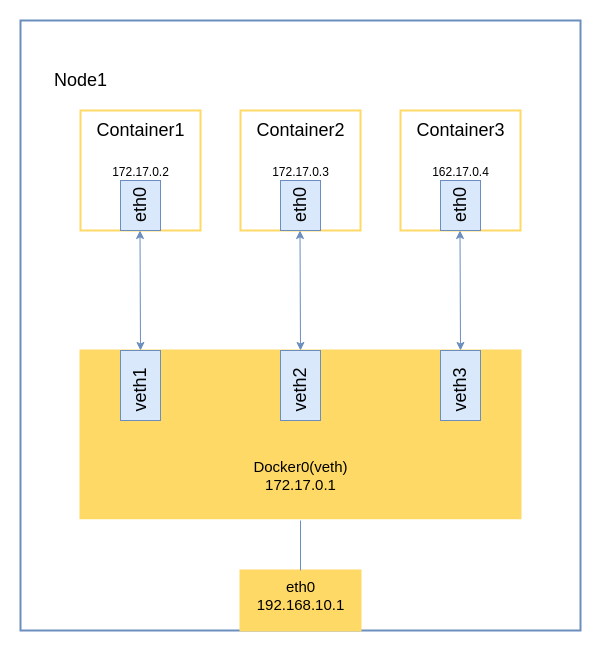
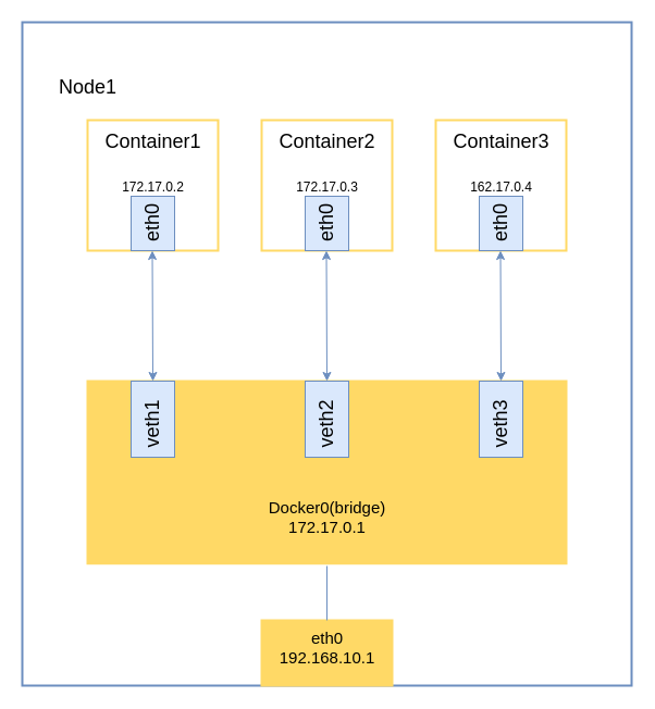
- <mxCell id="29" value="Docker0(veth)&lt;br style=&quot;font-size: 15px;&quot;&gt;172.17.0.1" style="text;html=1;resizable=0;autosize=1;align=center;verticalAlign=middle;points=[];fillColor=none;strokeColor=none;rounded=0;shadow=0;fontSize=15;" vertex="1" parent="1"><mxGeometry x="235" y="450" width="130" height="50" as="geometry" /></mxCell>
+ <mxCell id="29" value="Docker0(bridge)&lt;br style=&quot;font-size: 15px;&quot;&gt;172.17.0.1" style="text;html=1;resizable=0;autosize=1;align=center;verticalAlign=middle;points=[];fillColor=none;strokeColor=none;rounded=0;shadow=0;fontSize=15;" vertex="1" parent="1"><mxGeometry x="235" y="450" width="130" height="50" as="geometry" /></mxCell>
